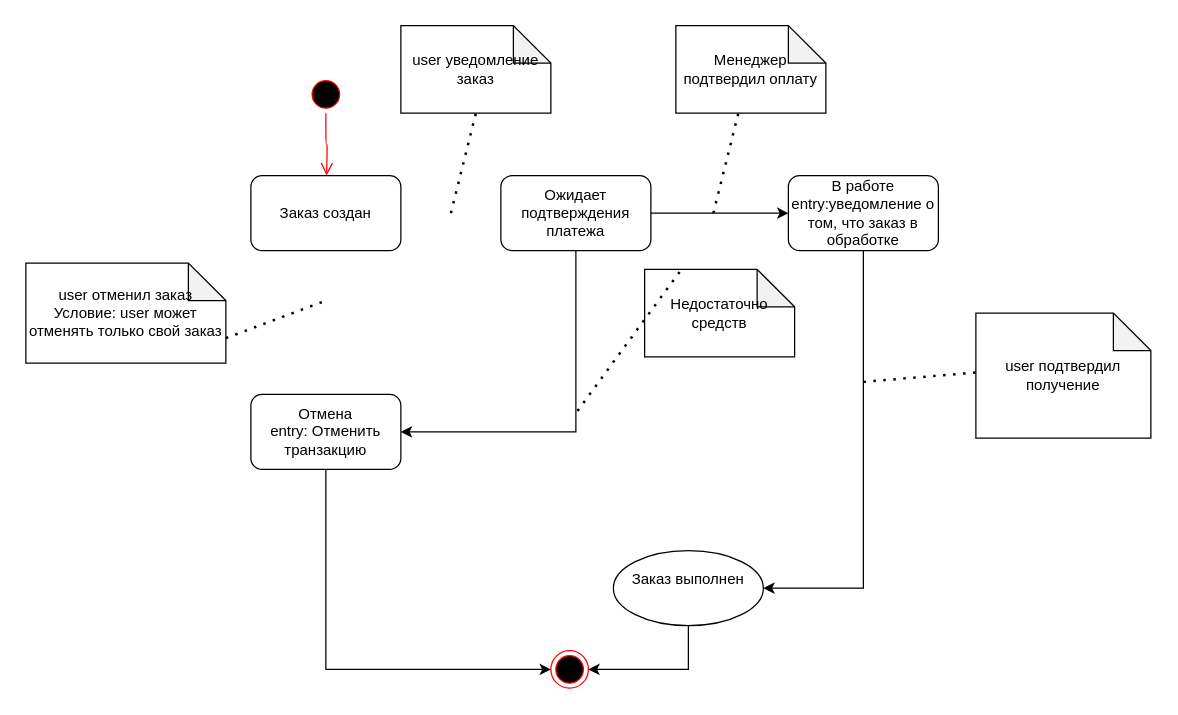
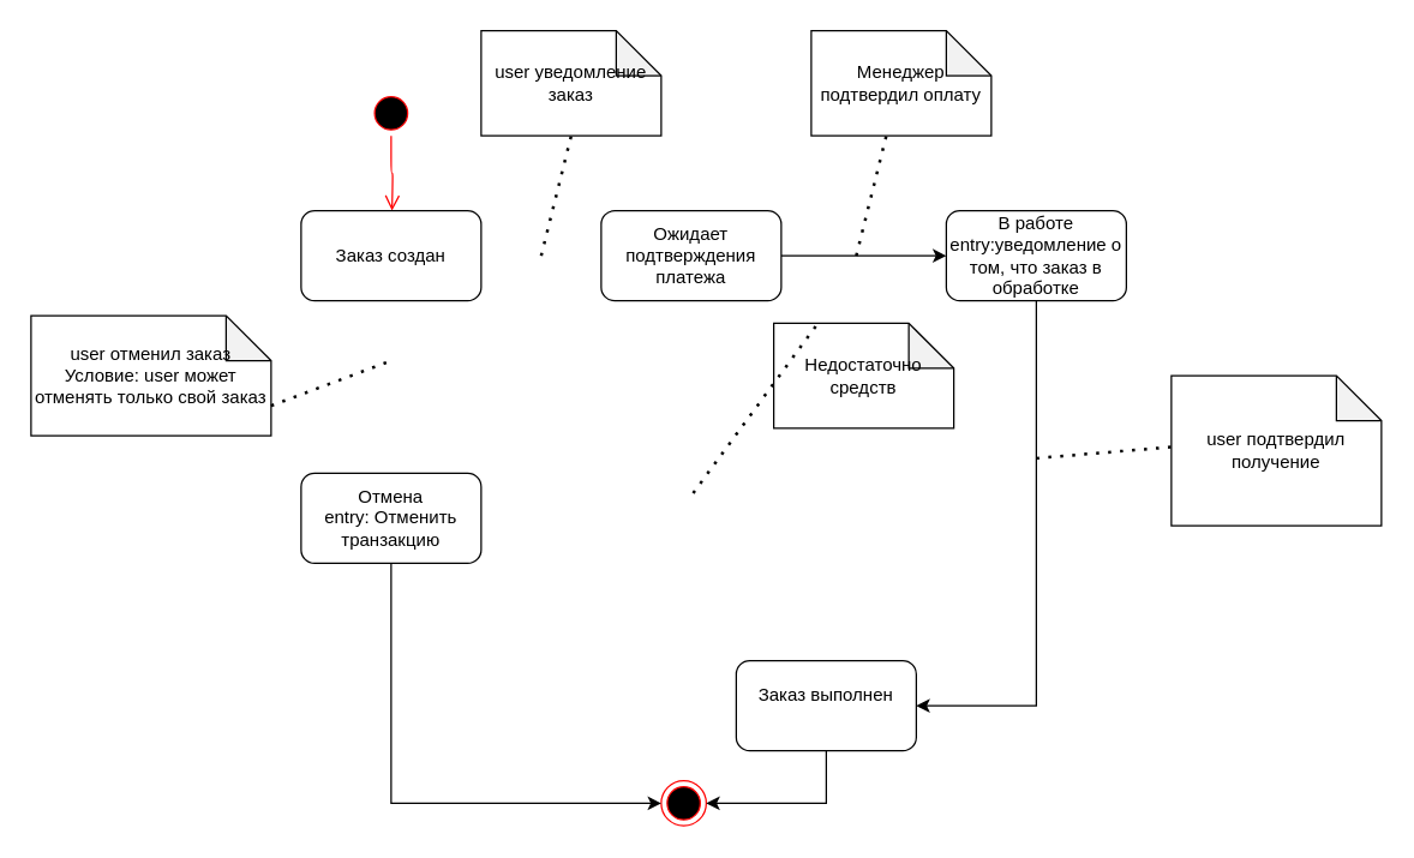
- <mxCell id="7" style="edgeStyle=orthogonalEdgeStyle;rounded=0;orthogonalLoop=1;jettySize=auto;html=1;entryX=1;entryY=0.5;entryDx=0;entryDy=0;" edge="1" parent="1" source="8" target="11"><mxGeometry relative="1" as="geometry"><Array as="points"><mxPoint x="460" y="345" /></Array></mxGeometry></mxCell>
- <mxCell id="18" value="Заказ выполнен&lt;div&gt;&lt;br&gt;&lt;/div&gt;" style="ellipse;whiteSpace=wrap;html=1;" vertex="1" parent="1"><mxGeometry x="490" y="440" width="120" height="60" as="geometry" /></mxCell>
+ <mxCell id="18" value="Заказ выполнен&lt;div&gt;&lt;br&gt;&lt;/div&gt;" style="rounded=1;whiteSpace=wrap;html=1;" vertex="1" parent="1"><mxGeometry x="490" y="440" width="120" height="60" as="geometry" /></mxCell>
